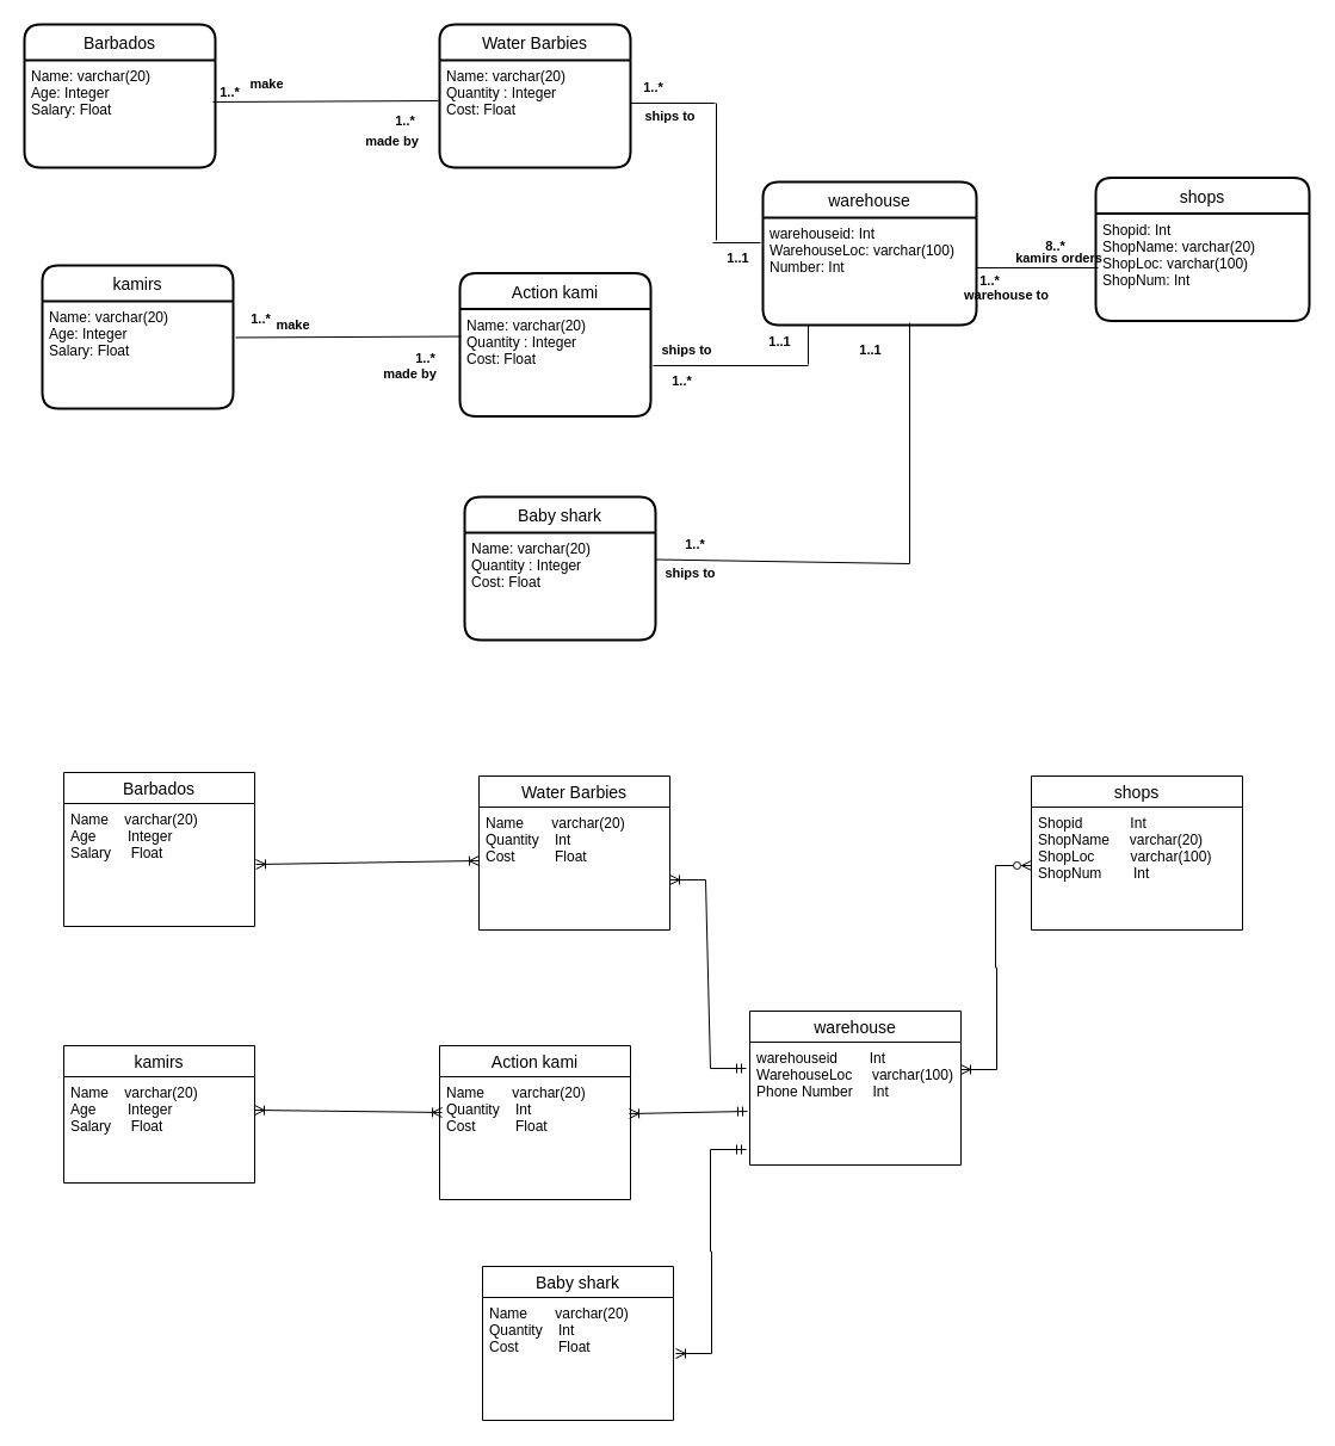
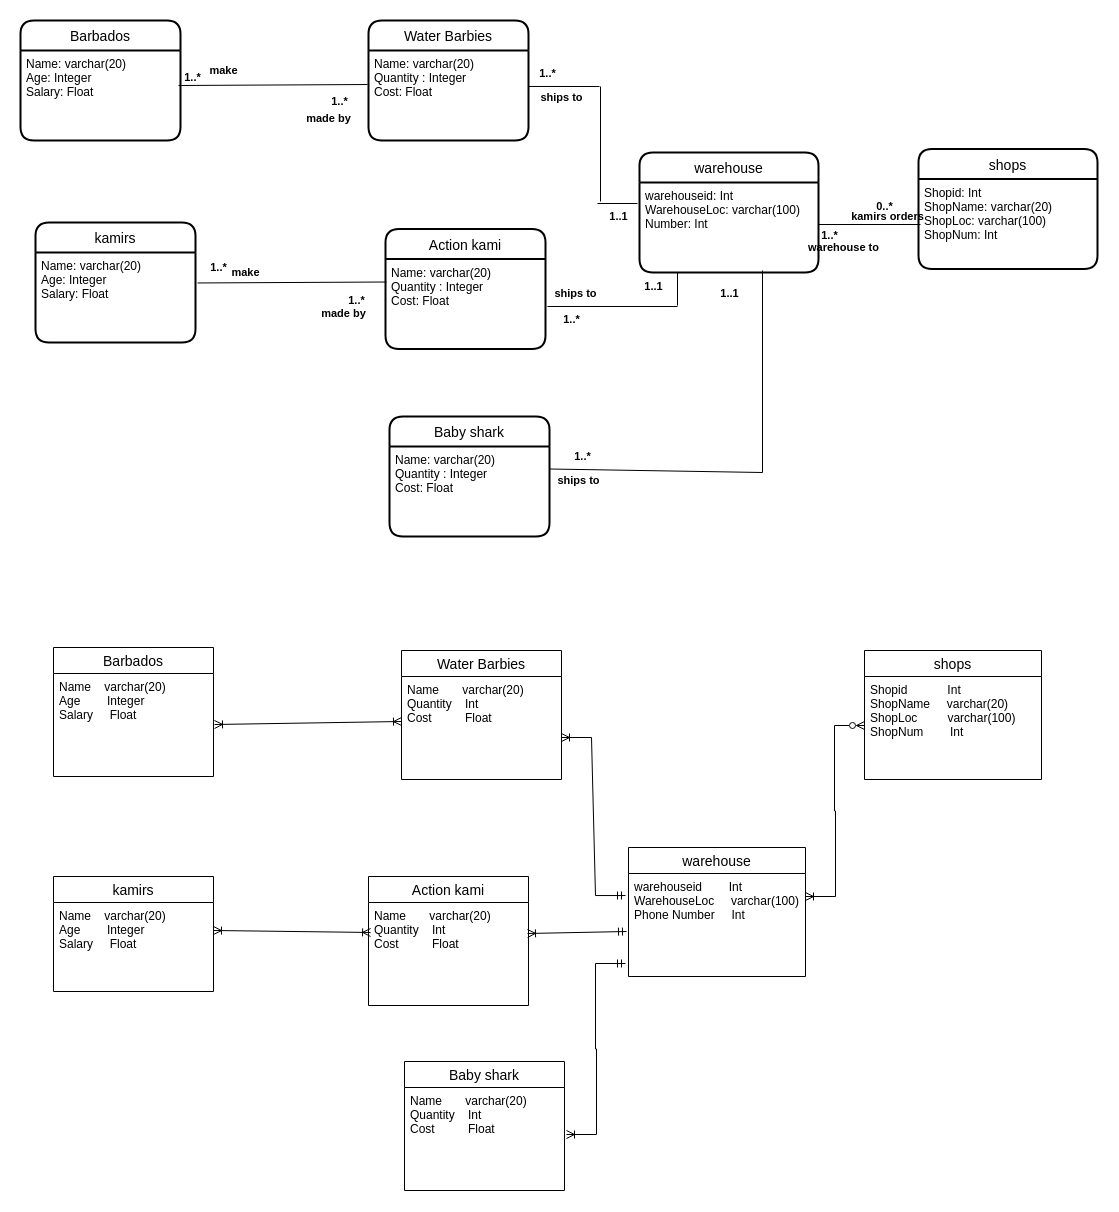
- <mxCell id="61" value="&lt;font style=&quot;font-size: 11px;&quot;&gt;8..*&lt;/font&gt;" style="text;strokeColor=none;fillColor=none;html=1;fontSize=24;fontStyle=1;verticalAlign=middle;align=center;strokeWidth=1;" parent="1" vertex="1"><mxGeometry x="834" y="182" width="100" height="40" as="geometry" /></mxCell>
+ <mxCell id="61" value="&lt;font style=&quot;font-size: 11px;&quot;&gt;0..*&lt;/font&gt;" style="text;strokeColor=none;fillColor=none;html=1;fontSize=24;fontStyle=1;verticalAlign=middle;align=center;strokeWidth=1;" parent="1" vertex="1"><mxGeometry x="834" y="182" width="100" height="40" as="geometry" /></mxCell>
